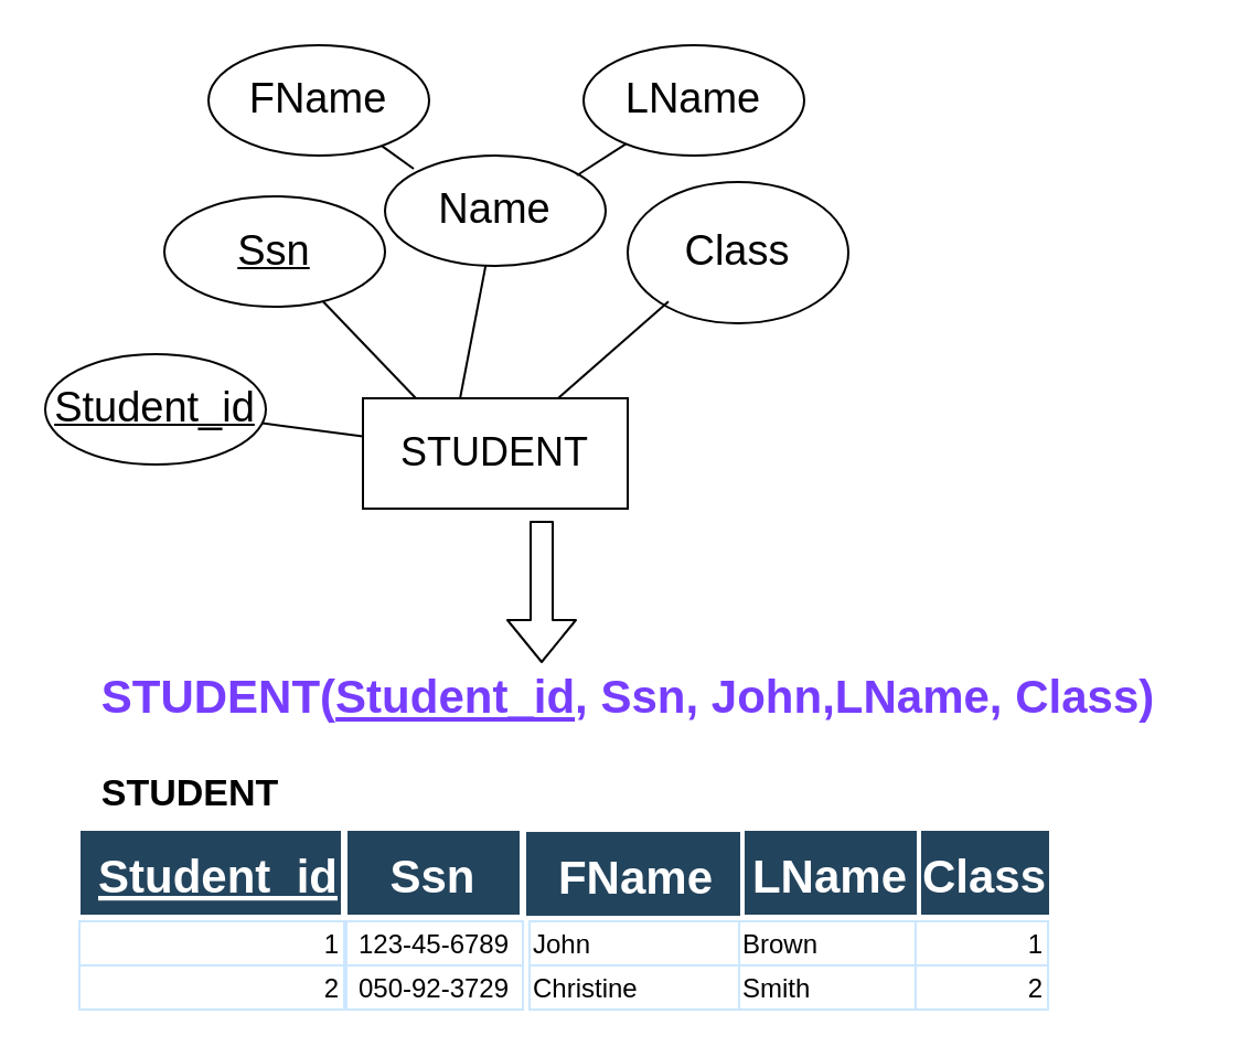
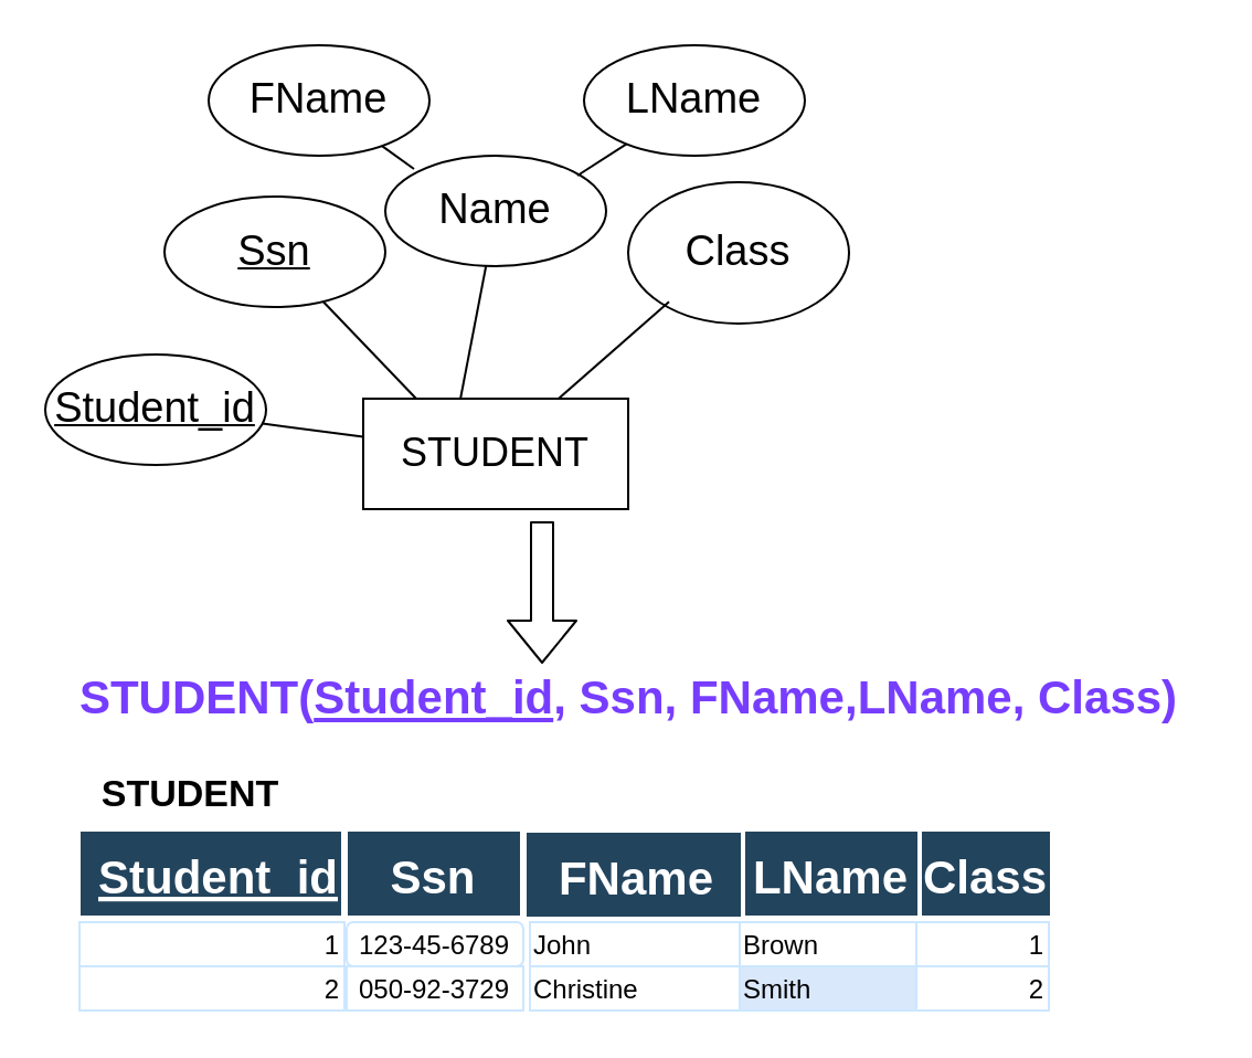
- <mxCell id="19" value="&lt;font color=&quot;#773dff&quot;&gt;STUDENT(&lt;u&gt;Student_id&lt;/u&gt;,&amp;nbsp;&lt;span style=&quot;font-size: 21px&quot;&gt;Ssn&lt;/span&gt;, John,LName, Class)&lt;/font&gt;" style="text;html=1;strokeColor=none;fillColor=none;align=center;verticalAlign=middle;whiteSpace=wrap;rounded=0;fontSize=21;fontStyle=1" parent="1" vertex="1"><mxGeometry x="24" y="305" width="521" height="20" as="geometry" /></mxCell>
+ <mxCell id="19" value="&lt;font color=&quot;#773dff&quot;&gt;STUDENT(&lt;u&gt;Student_id&lt;/u&gt;,&amp;nbsp;&lt;span style=&quot;font-size: 21px&quot;&gt;Ssn&lt;/span&gt;, FName,LName, Class)&lt;/font&gt;" style="text;html=1;strokeColor=none;fillColor=none;align=center;verticalAlign=middle;whiteSpace=wrap;rounded=0;fontSize=21;fontStyle=1" parent="1" vertex="1"><mxGeometry x="24" y="305" width="521" height="20" as="geometry" /></mxCell>
- <mxCell id="16" value="123-45-6789" style="fillColor=none;strokeColor=#CCE7FF;" parent="1" vertex="1"><mxGeometry x="156.5" y="417" width="80.0" height="20" as="geometry" /></mxCell>
+ <mxCell id="16" value="123-45-6789" style="fillColor=none;strokeColor=#CCE7FF;rounded=1;" parent="1" vertex="1"><mxGeometry x="156.5" y="417" width="80.0" height="20" as="geometry" /></mxCell>
- <mxCell id="13" value="Smith" style="strokeColor=#CCE7FF;align=left;" parent="1" vertex="1"><mxGeometry x="334.5" y="437" width="80.0" height="20" as="geometry" /></mxCell>
+ <mxCell id="13" value="Smith" style="strokeColor=#CCE7FF;align=left;fillColor=#dae8fc;" parent="1" vertex="1"><mxGeometry x="334.5" y="437" width="80.0" height="20" as="geometry" /></mxCell>
